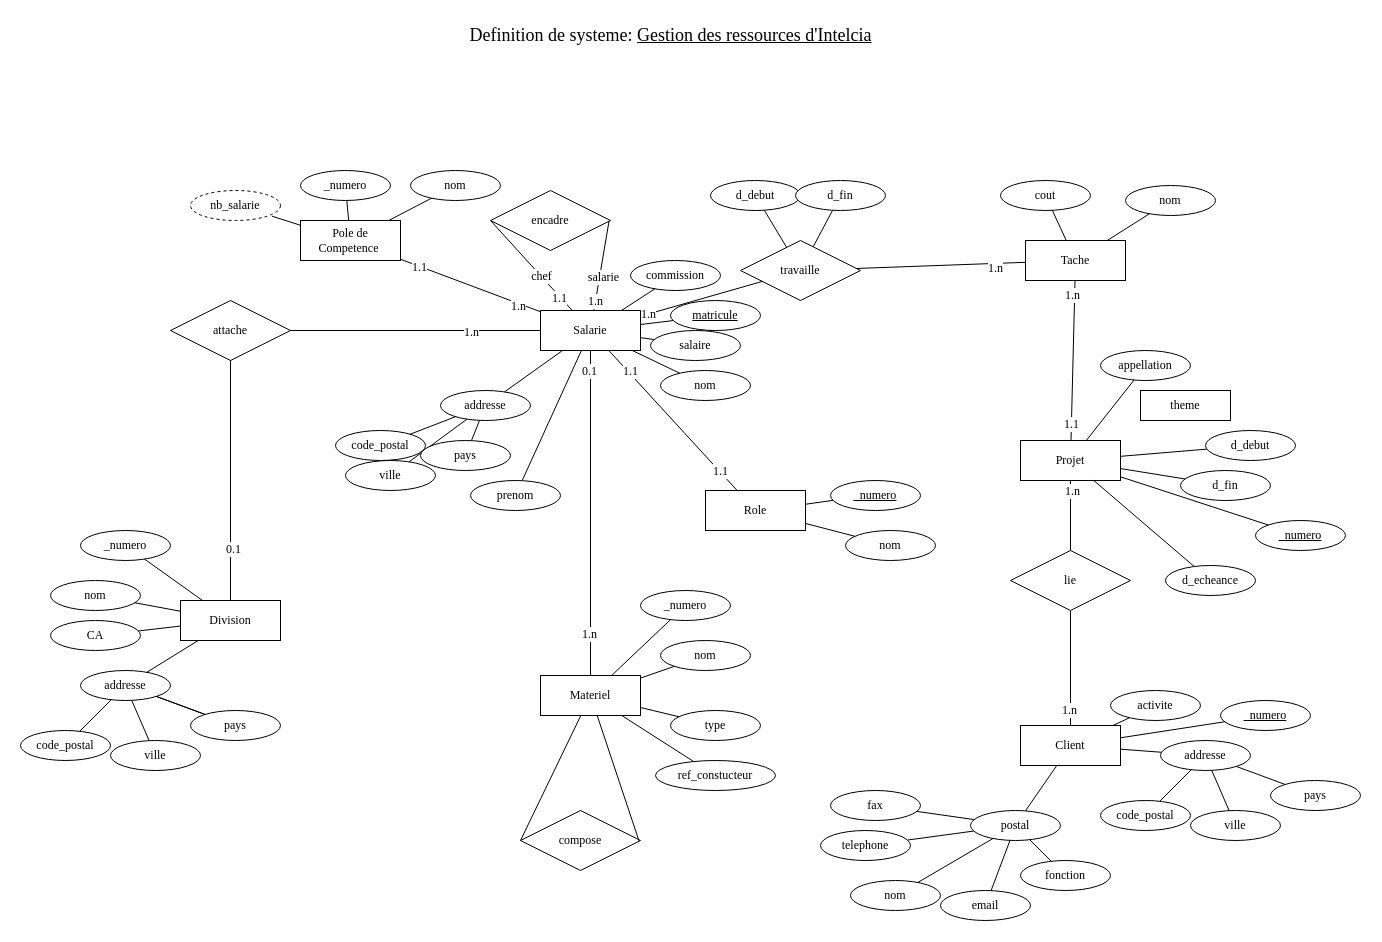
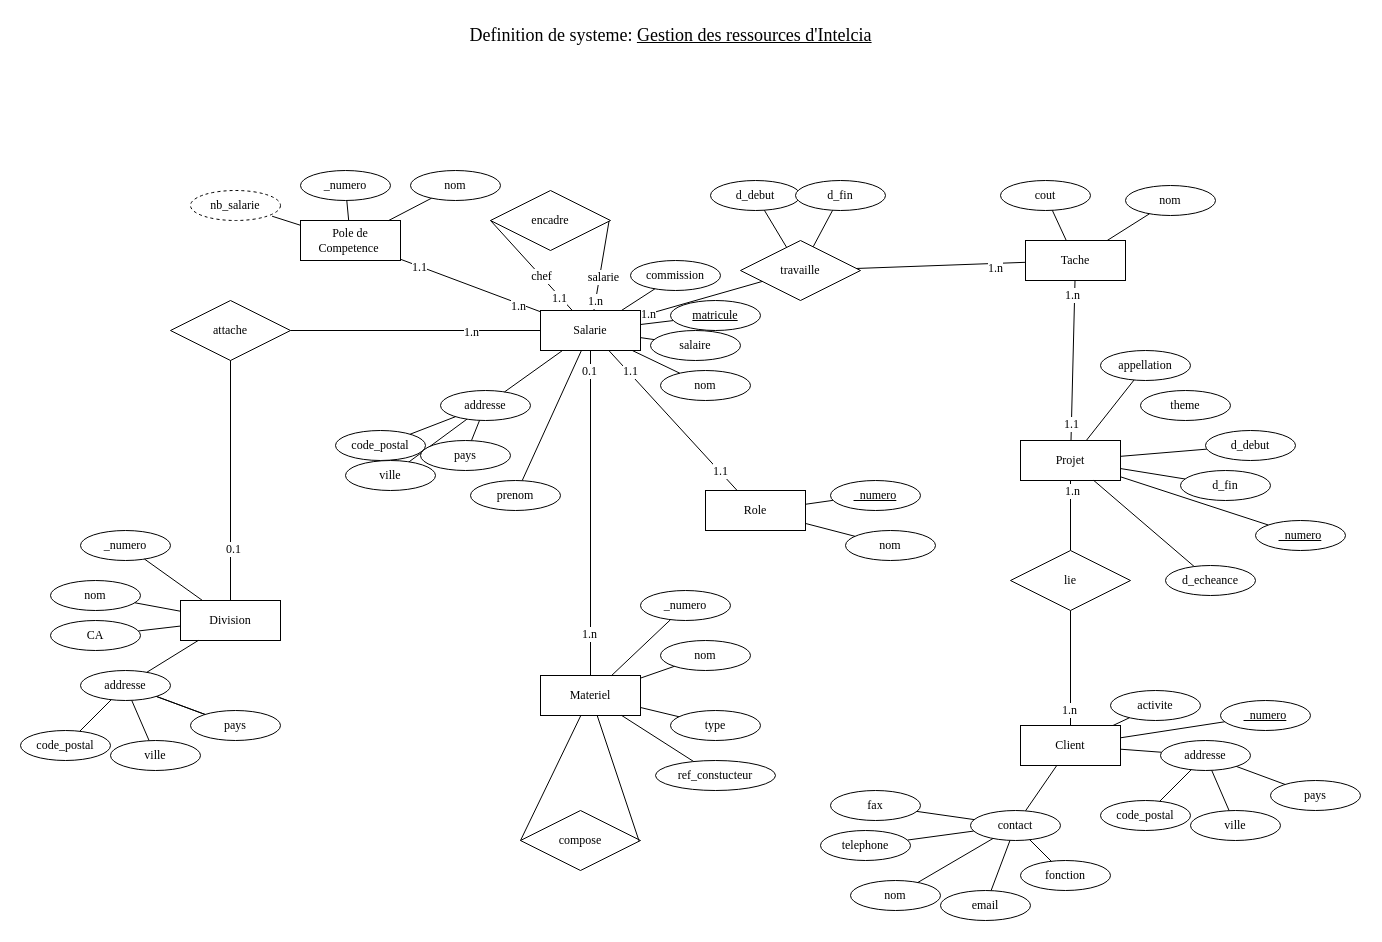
- <mxCell id="23" value="theme" style="whiteSpace=wrap;html=1;align=center;fontFamily=Agave;fontSize=12;rounded=0;" parent="19" vertex="1"><mxGeometry x="200" y="40" width="90" height="30" as="geometry" /></mxCell>
+ <mxCell id="23" value="theme" style="ellipse;whiteSpace=wrap;html=1;align=center;fontFamily=Agave;fontSize=12;" parent="19" vertex="1"><mxGeometry x="200" y="40" width="90" height="30" as="geometry" /></mxCell>
- <mxCell id="106" value="postal" style="ellipse;whiteSpace=wrap;html=1;align=center;fontFamily=Agave;fontSize=12;" parent="92" vertex="1"><mxGeometry x="150" y="120" width="90" height="30" as="geometry" /></mxCell>
+ <mxCell id="106" value="contact" style="ellipse;whiteSpace=wrap;html=1;align=center;fontFamily=Agave;fontSize=12;" parent="92" vertex="1"><mxGeometry x="150" y="120" width="90" height="30" as="geometry" /></mxCell>
